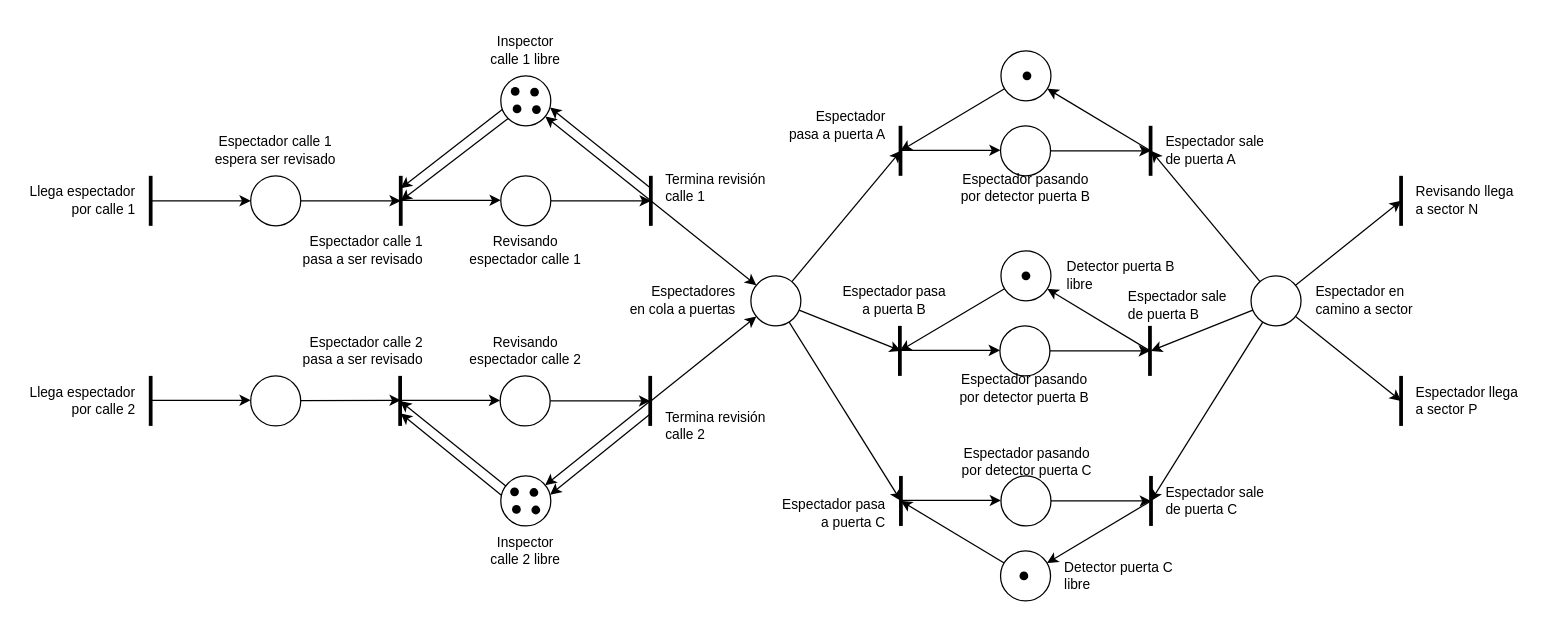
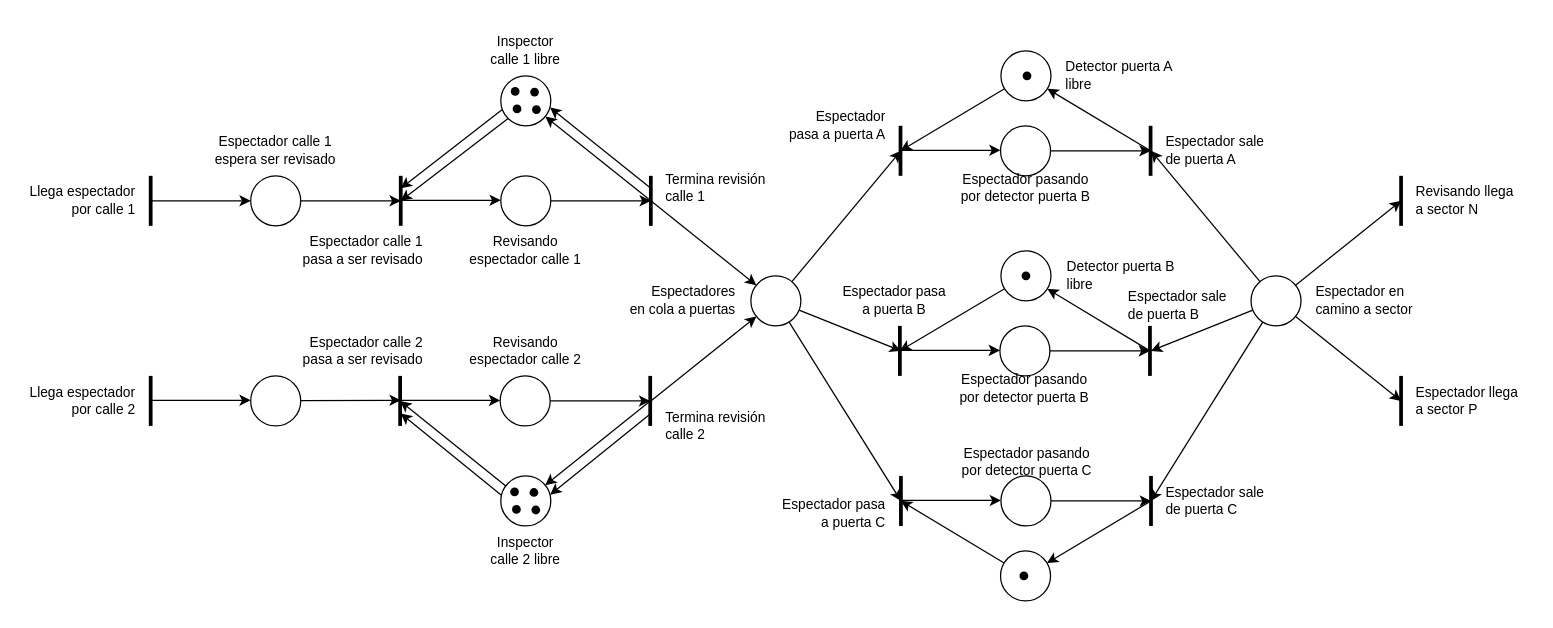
+ <mxCell id="96" value="&lt;div&gt;Detector puerta A&lt;/div&gt;&lt;div&gt;libre&lt;br&gt;&lt;/div&gt;" style="text;html=1;strokeColor=none;fillColor=none;align=left;verticalAlign=middle;whiteSpace=wrap;rounded=0;fontSize=11;" vertex="1" parent="1"><mxGeometry x="850.33" y="40" width="90" height="40" as="geometry" /></mxCell>
- <mxCell id="94" value="&lt;div&gt;Detector puerta C&lt;/div&gt;&lt;div&gt;libre&lt;br&gt;&lt;/div&gt;" style="text;html=1;strokeColor=none;fillColor=none;align=left;verticalAlign=middle;whiteSpace=wrap;rounded=0;fontSize=11;" vertex="1" parent="1"><mxGeometry x="849.17" y="440" width="90" height="40" as="geometry" /></mxCell>
